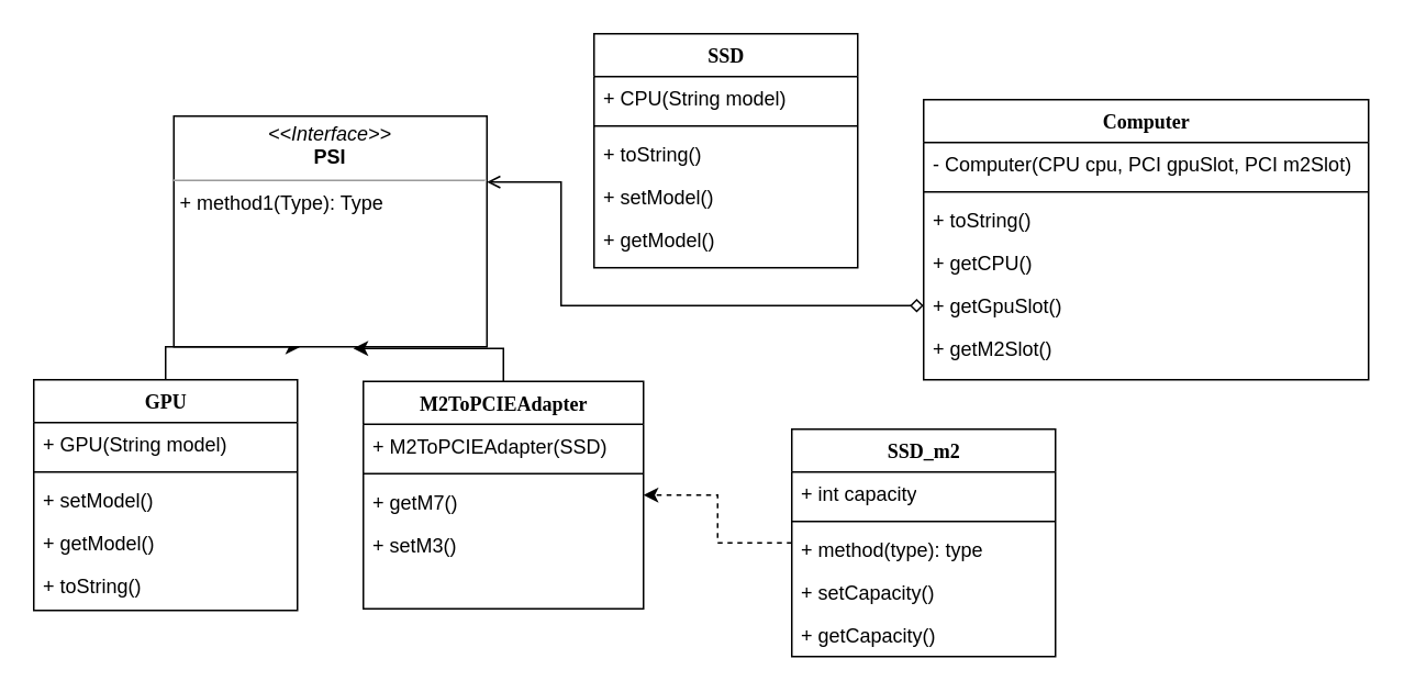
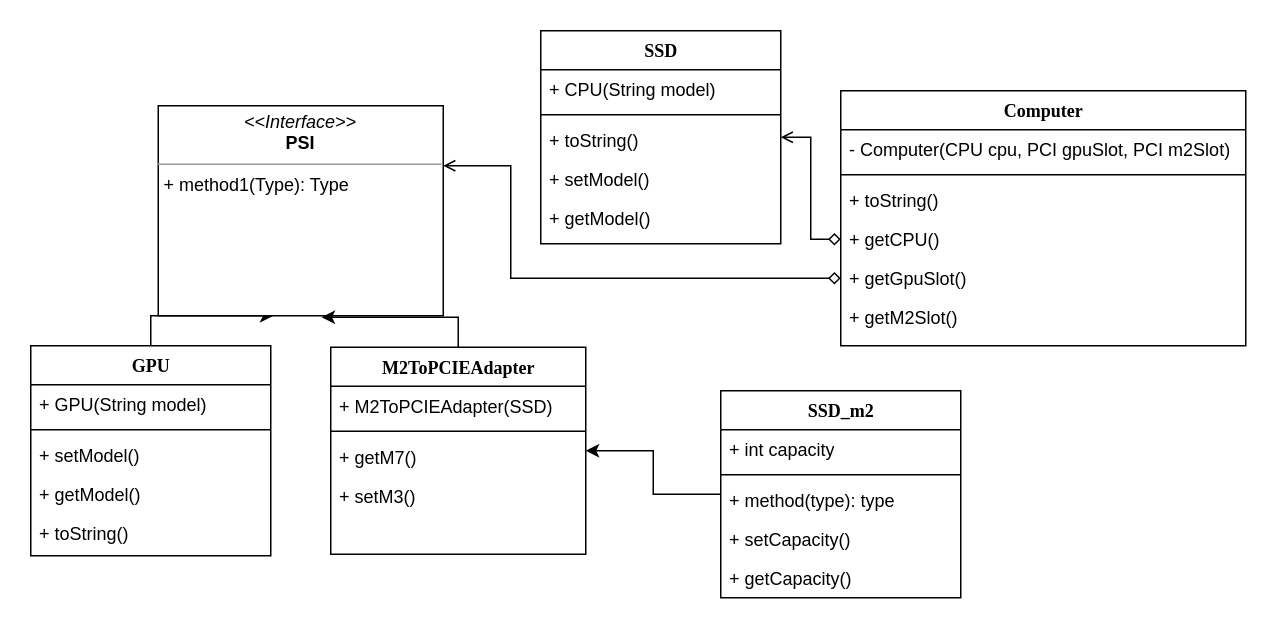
+ <mxCell id="36" style="edgeStyle=orthogonalEdgeStyle;rounded=0;orthogonalLoop=1;jettySize=auto;html=1;endArrow=open;endFill=0;startArrow=diamond;startFill=0;" edge="1" parent="1" source="20" target="9"><mxGeometry relative="1" as="geometry" /></mxCell>
- <mxCell id="29" style="edgeStyle=orthogonalEdgeStyle;rounded=0;orthogonalLoop=1;jettySize=auto;html=1;dashed=1;" edge="1" parent="1" source="30" target="24"><mxGeometry relative="1" as="geometry" /></mxCell>
+ <mxCell id="29" style="edgeStyle=orthogonalEdgeStyle;rounded=0;orthogonalLoop=1;jettySize=auto;html=1;" edge="1" parent="1" source="30" target="24"><mxGeometry relative="1" as="geometry" /></mxCell>
